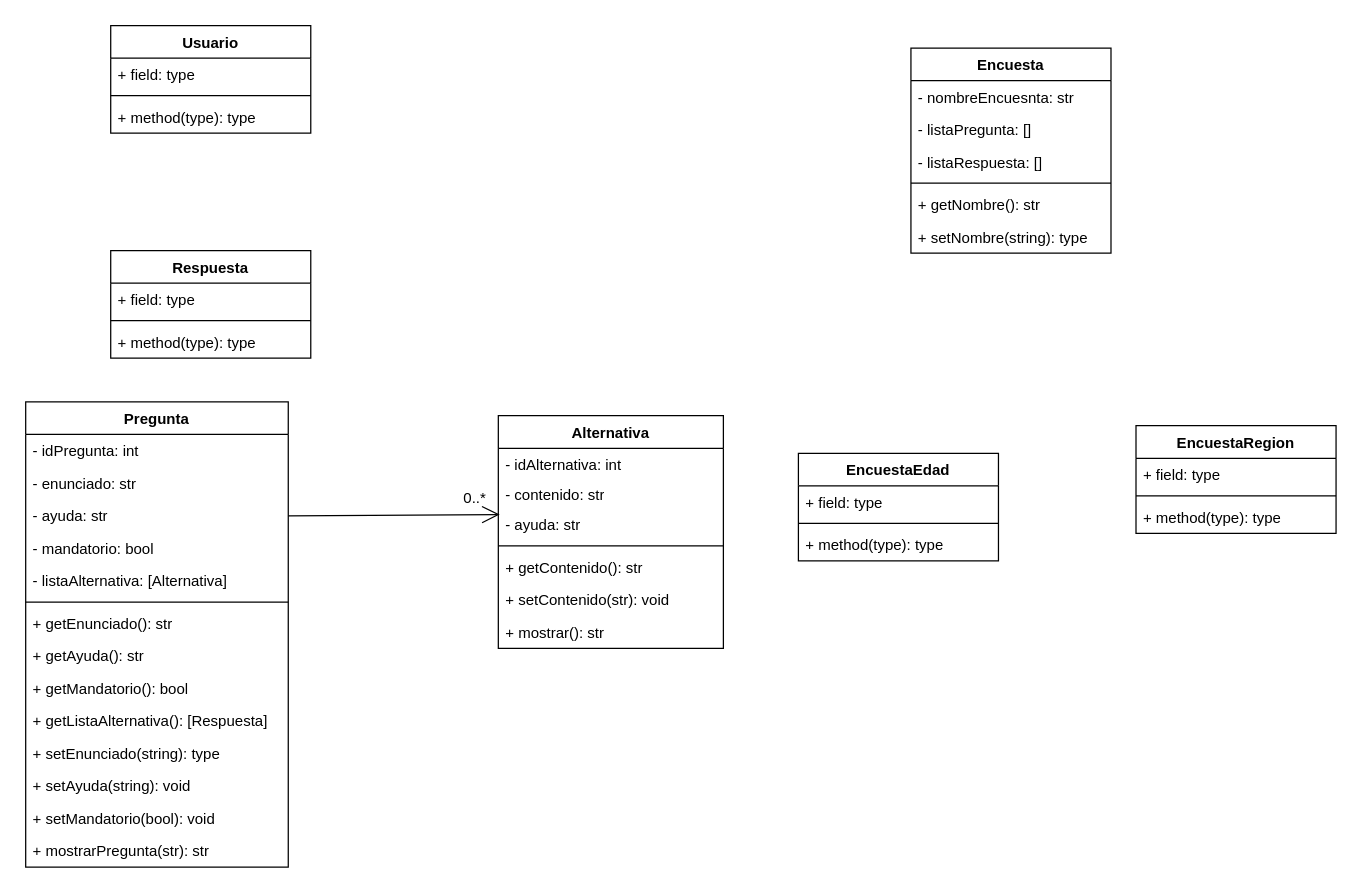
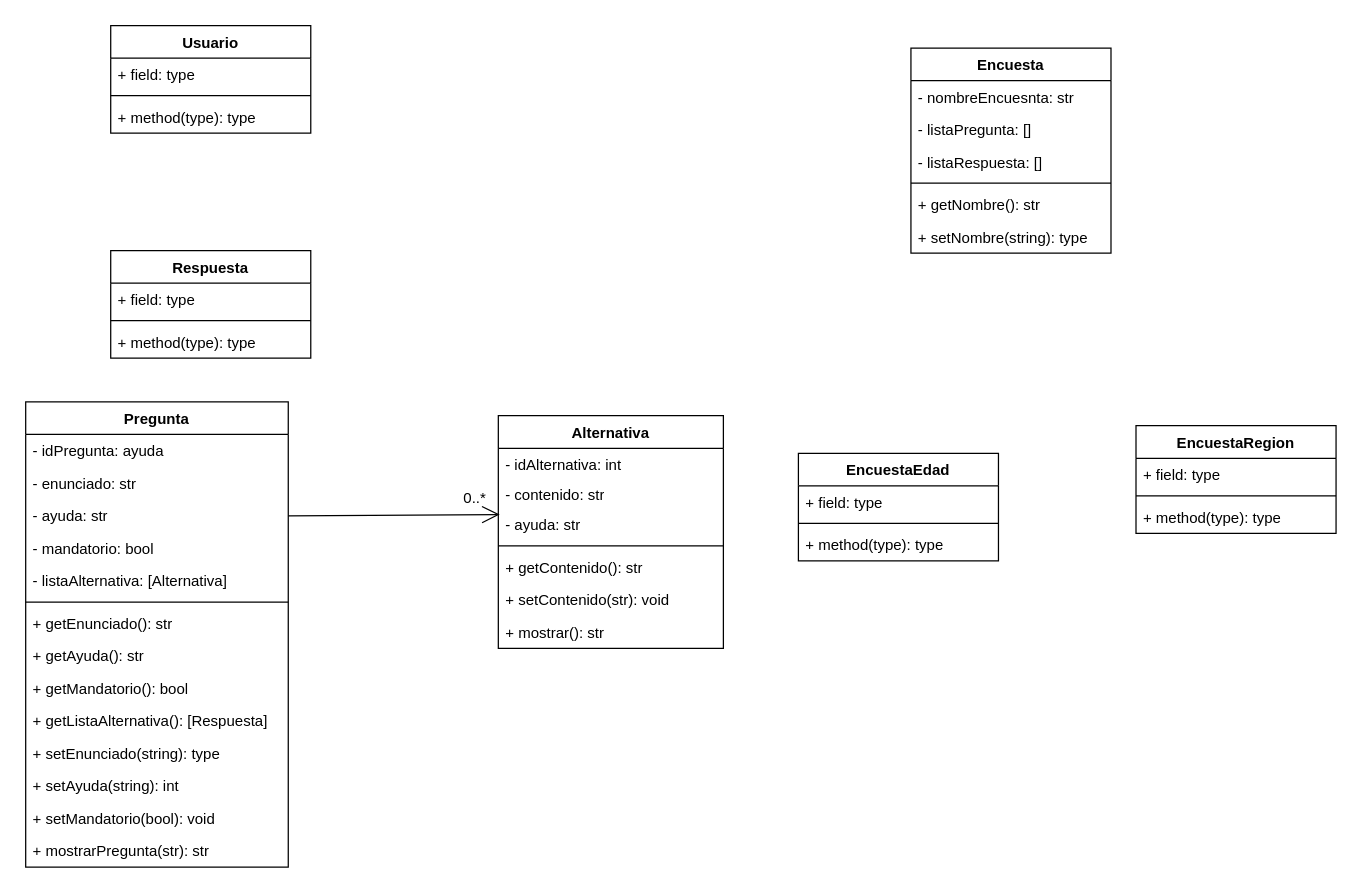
- <mxCell id="18" value="- idPregunta: int" style="text;strokeColor=none;fillColor=none;align=left;verticalAlign=top;spacingLeft=4;spacingRight=4;overflow=hidden;rotatable=0;points=[[0,0.5],[1,0.5]];portConstraint=eastwest;whiteSpace=wrap;html=1;" vertex="1" parent="17"><mxGeometry y="26" width="210" height="26" as="geometry" /></mxCell>
+ <mxCell id="18" value="- idPregunta: ayuda" style="text;strokeColor=none;fillColor=none;align=left;verticalAlign=top;spacingLeft=4;spacingRight=4;overflow=hidden;rotatable=0;points=[[0,0.5],[1,0.5]];portConstraint=eastwest;whiteSpace=wrap;html=1;" vertex="1" parent="17"><mxGeometry y="26" width="210" height="26" as="geometry" /></mxCell>
- <mxCell id="29" value="+ setAyuda(string): void" style="text;strokeColor=none;fillColor=none;align=left;verticalAlign=top;spacingLeft=4;spacingRight=4;overflow=hidden;rotatable=0;points=[[0,0.5],[1,0.5]];portConstraint=eastwest;whiteSpace=wrap;html=1;" vertex="1" parent="17"><mxGeometry y="294" width="210" height="26" as="geometry" /></mxCell>
+ <mxCell id="29" value="+ setAyuda(string): int" style="text;strokeColor=none;fillColor=none;align=left;verticalAlign=top;spacingLeft=4;spacingRight=4;overflow=hidden;rotatable=0;points=[[0,0.5],[1,0.5]];portConstraint=eastwest;whiteSpace=wrap;html=1;" vertex="1" parent="17"><mxGeometry y="294" width="210" height="26" as="geometry" /></mxCell>
